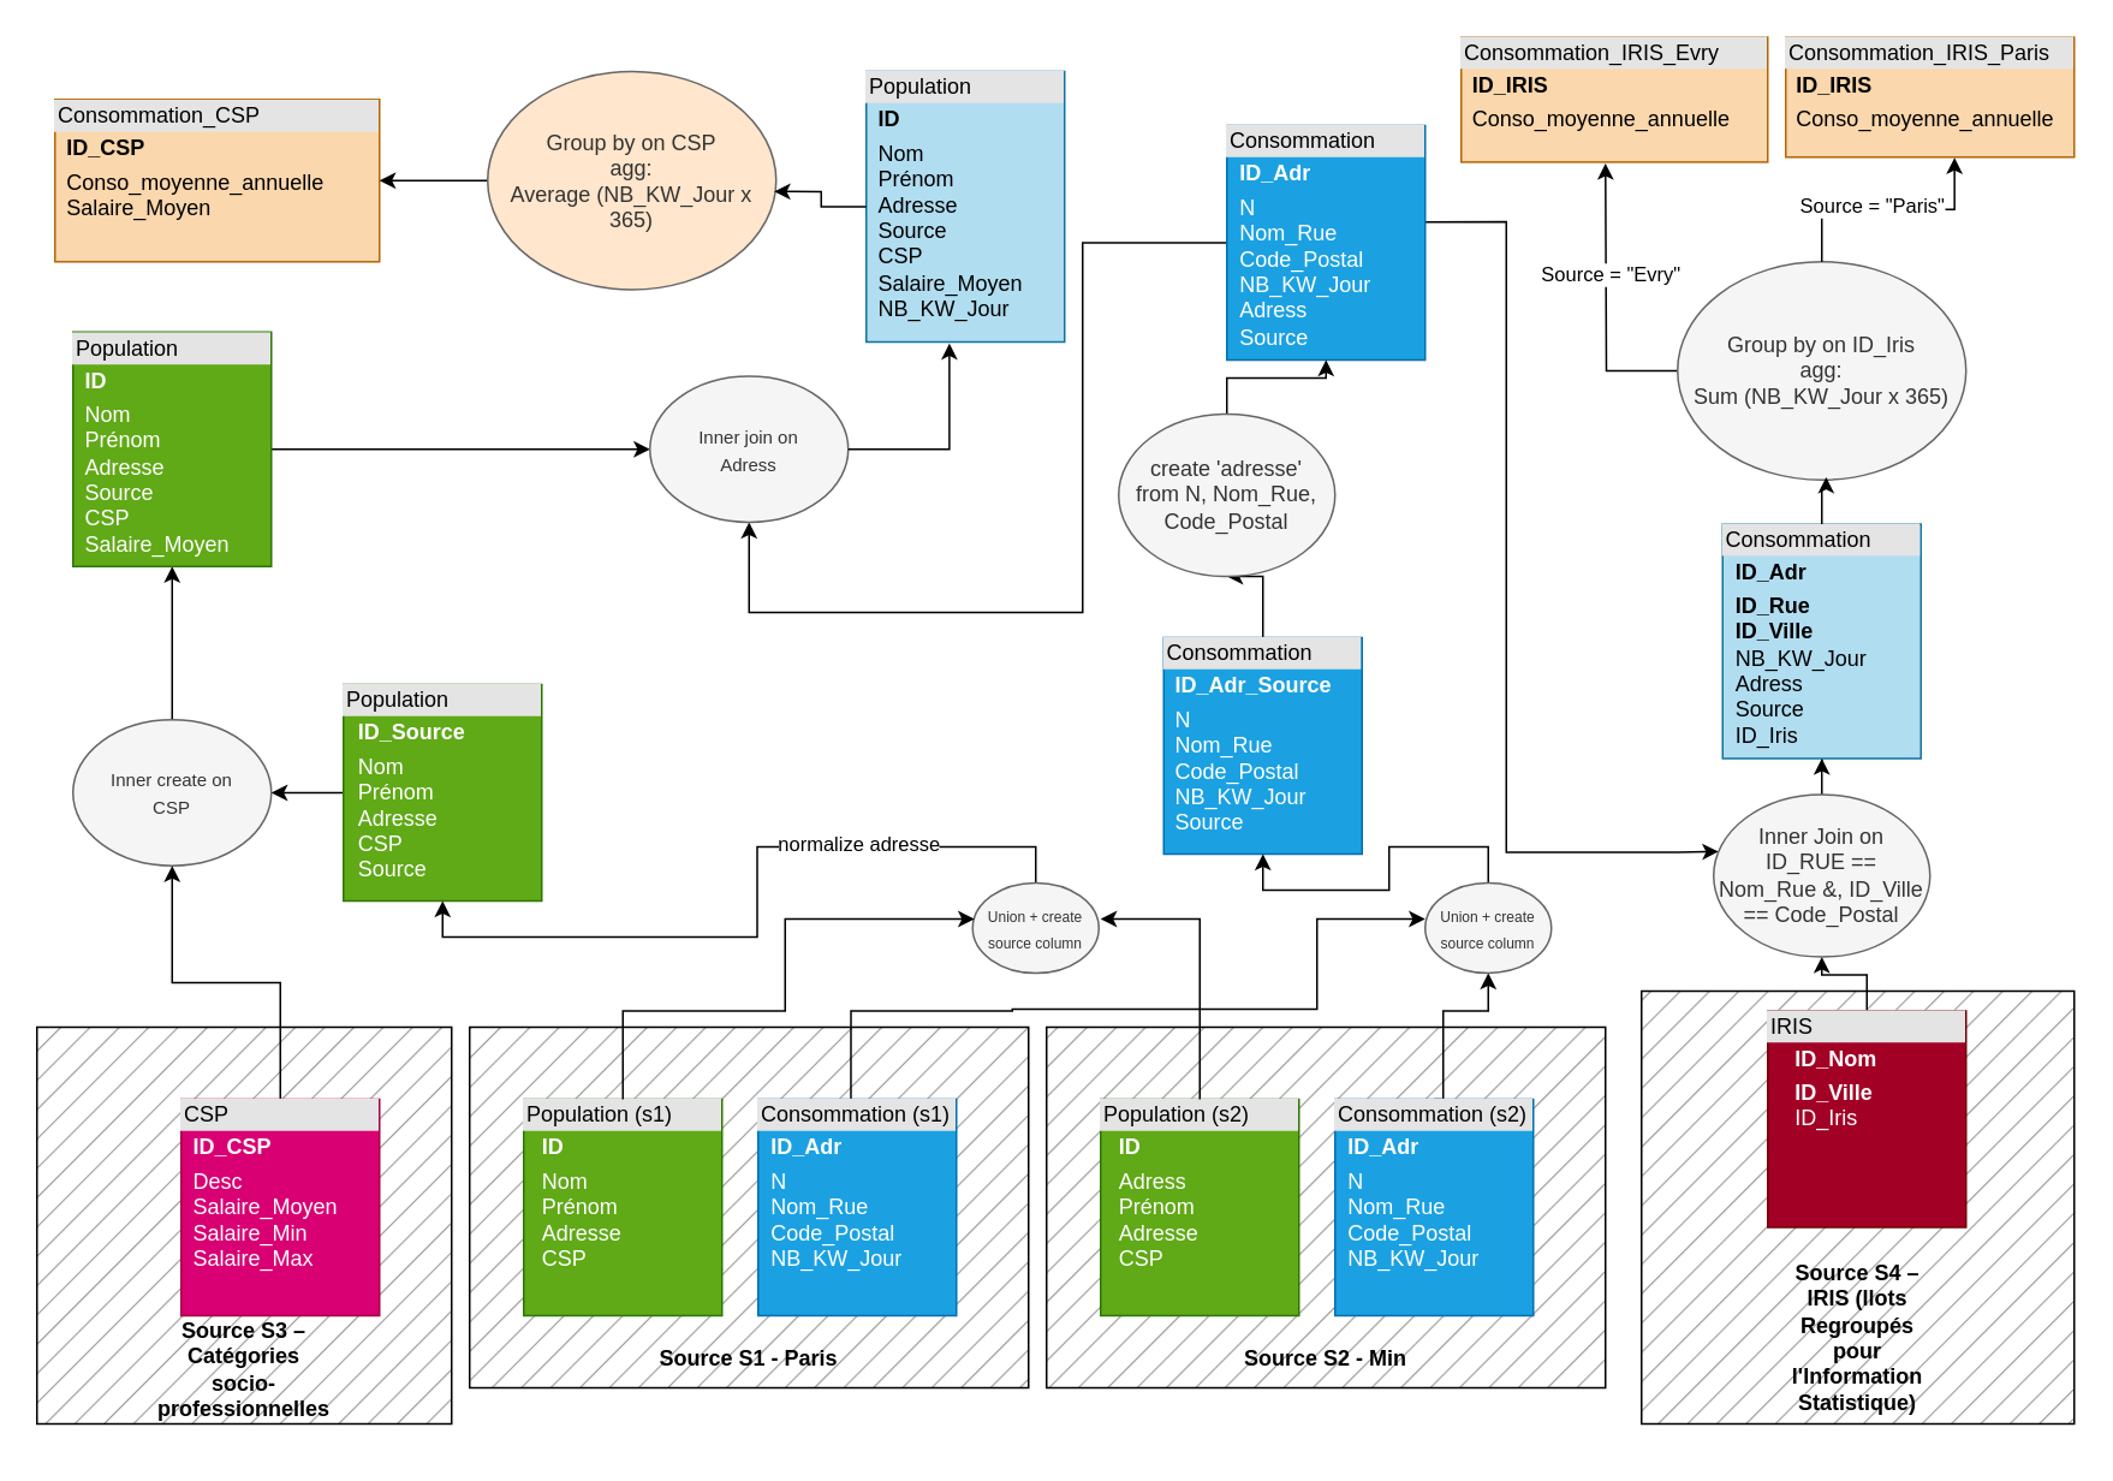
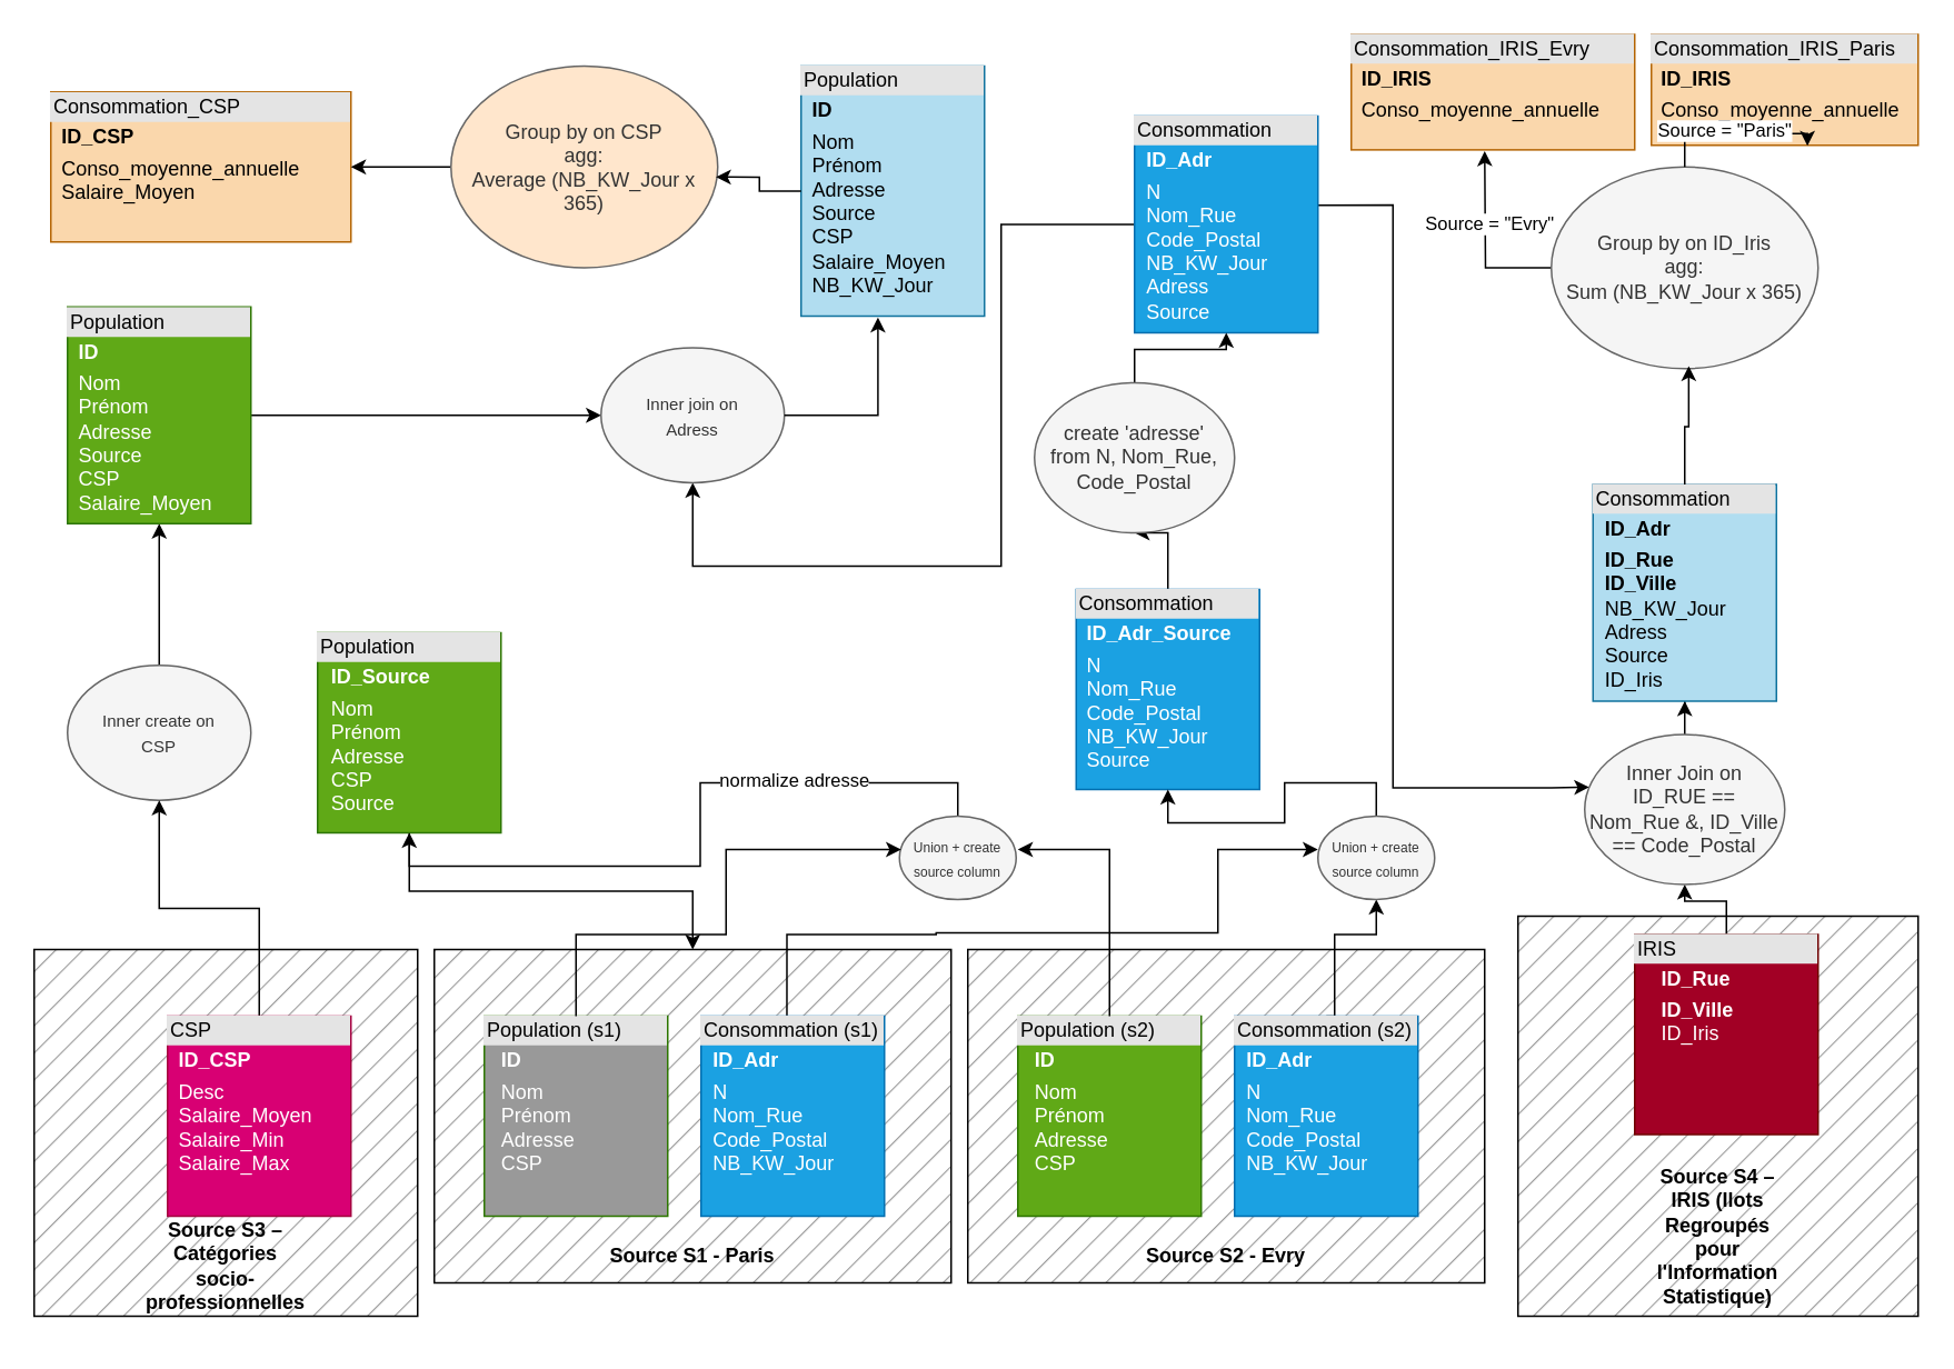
- <mxCell id="50" value="&lt;div&gt;Group by on&amp;nbsp;ID_Iris&lt;/div&gt;&lt;div&gt;agg:&lt;/div&gt;&lt;div&gt;Sum (NB_KW_Jour x 365)&lt;/div&gt;" style="ellipse;whiteSpace=wrap;html=1;fillColor=#f5f5f5;fontColor=#333333;strokeColor=#666666;" parent="1" vertex="1"><mxGeometry x="930" y="144.5" width="160" height="121" as="geometry" /></mxCell>
+ <mxCell id="50" value="&lt;div&gt;Group by on&amp;nbsp;ID_Iris&lt;/div&gt;&lt;div&gt;agg:&lt;/div&gt;&lt;div&gt;Sum (NB_KW_Jour x 365)&lt;/div&gt;" style="ellipse;whiteSpace=wrap;html=1;fillColor=#f5f5f5;fontColor=#333333;strokeColor=#666666;" parent="1" vertex="1"><mxGeometry x="930" y="99.5" width="160" height="121" as="geometry" /></mxCell>
- <mxCell id="21" style="edgeStyle=orthogonalEdgeStyle;rounded=0;orthogonalLoop=1;jettySize=auto;html=1;entryX=1;entryY=0.5;entryDx=0;entryDy=0;" parent="1" source="22" target="3" edge="1"><mxGeometry relative="1" as="geometry" /></mxCell>
+ <mxCell id="21" style="edgeStyle=orthogonalEdgeStyle;rounded=0;orthogonalLoop=1;jettySize=auto;html=1;" parent="1" source="22" target="4" edge="1"><mxGeometry relative="1" as="geometry" /></mxCell>
- <mxCell id="20" value="&lt;div style=&quot;box-sizing: border-box; width: 100%; background: rgb(228, 228, 228); padding: 2px;&quot;&gt;&lt;span style=&quot;color: rgb(0, 0, 0);&quot;&gt;IRIS&lt;/span&gt;&lt;/div&gt;&lt;table style=&quot;width:100%;font-size:1em;&quot; cellpadding=&quot;2&quot; cellspacing=&quot;0&quot;&gt;&lt;tbody&gt;&lt;tr&gt;&lt;td&gt;&amp;nbsp;&lt;/td&gt;&lt;td&gt;&lt;b&gt;ID_Nom&amp;nbsp;&lt;/b&gt;&lt;/td&gt;&lt;/tr&gt;&lt;tr&gt;&lt;td&gt;&lt;br&gt;&lt;/td&gt;&lt;td&gt;&lt;b&gt;ID_Ville&lt;/b&gt;&lt;br&gt;ID_Iris&lt;br&gt;&lt;br&gt;&lt;br&gt;&lt;/td&gt;&lt;/tr&gt;&lt;tr&gt;&lt;td&gt;&lt;/td&gt;&lt;td&gt;&lt;br&gt;&lt;/td&gt;&lt;/tr&gt;&lt;/tbody&gt;&lt;/table&gt;" style="verticalAlign=top;align=left;overflow=fill;html=1;whiteSpace=wrap;fillColor=#a20025;fontColor=#ffffff;strokeColor=#6F0000;" parent="1" vertex="1"><mxGeometry x="980" y="560" width="110" height="120" as="geometry" /></mxCell>
+ <mxCell id="20" value="&lt;div style=&quot;box-sizing: border-box; width: 100%; background: rgb(228, 228, 228); padding: 2px;&quot;&gt;&lt;span style=&quot;color: rgb(0, 0, 0);&quot;&gt;IRIS&lt;/span&gt;&lt;/div&gt;&lt;table style=&quot;width:100%;font-size:1em;&quot; cellpadding=&quot;2&quot; cellspacing=&quot;0&quot;&gt;&lt;tbody&gt;&lt;tr&gt;&lt;td&gt;&amp;nbsp;&lt;/td&gt;&lt;td&gt;&lt;b&gt;ID_Rue&amp;nbsp;&lt;/b&gt;&lt;/td&gt;&lt;/tr&gt;&lt;tr&gt;&lt;td&gt;&lt;br&gt;&lt;/td&gt;&lt;td&gt;&lt;b&gt;ID_Ville&lt;/b&gt;&lt;br&gt;ID_Iris&lt;br&gt;&lt;br&gt;&lt;br&gt;&lt;/td&gt;&lt;/tr&gt;&lt;tr&gt;&lt;td&gt;&lt;/td&gt;&lt;td&gt;&lt;br&gt;&lt;/td&gt;&lt;/tr&gt;&lt;/tbody&gt;&lt;/table&gt;" style="verticalAlign=top;align=left;overflow=fill;html=1;whiteSpace=wrap;fillColor=#a20025;fontColor=#ffffff;strokeColor=#6F0000;" parent="1" vertex="1"><mxGeometry x="980" y="560" width="110" height="120" as="geometry" /></mxCell>
- <mxCell id="12" value="&lt;div style=&quot;box-sizing: border-box; width: 100%; background: rgb(228, 228, 228); padding: 2px;&quot;&gt;&lt;span style=&quot;color: rgb(0, 0, 0);&quot;&gt;Population (s2)&lt;/span&gt;&lt;/div&gt;&lt;table style=&quot;width:100%;font-size:1em;&quot; cellpadding=&quot;2&quot; cellspacing=&quot;0&quot;&gt;&lt;tbody&gt;&lt;tr&gt;&lt;td&gt;&lt;br&gt;&lt;/td&gt;&lt;td&gt;&lt;b&gt;ID&lt;/b&gt;&lt;/td&gt;&lt;/tr&gt;&lt;tr&gt;&lt;td&gt;&lt;br&gt;&lt;/td&gt;&lt;td&gt;Adress&lt;br&gt;Prénom&lt;br&gt;Adresse&lt;br&gt;CSP&lt;/td&gt;&lt;/tr&gt;&lt;tr&gt;&lt;td&gt;&lt;/td&gt;&lt;td&gt;&lt;br&gt;&lt;/td&gt;&lt;/tr&gt;&lt;/tbody&gt;&lt;/table&gt;" style="verticalAlign=top;align=left;overflow=fill;html=1;whiteSpace=wrap;fillColor=#60a917;fontColor=#ffffff;strokeColor=#2D7600;" parent="1" vertex="1"><mxGeometry x="610" y="609" width="110" height="120" as="geometry" /></mxCell>
+ <mxCell id="12" value="&lt;div style=&quot;box-sizing: border-box; width: 100%; background: rgb(228, 228, 228); padding: 2px;&quot;&gt;&lt;span style=&quot;color: rgb(0, 0, 0);&quot;&gt;Population (s2)&lt;/span&gt;&lt;/div&gt;&lt;table style=&quot;width:100%;font-size:1em;&quot; cellpadding=&quot;2&quot; cellspacing=&quot;0&quot;&gt;&lt;tbody&gt;&lt;tr&gt;&lt;td&gt;&lt;br&gt;&lt;/td&gt;&lt;td&gt;&lt;b&gt;ID&lt;/b&gt;&lt;/td&gt;&lt;/tr&gt;&lt;tr&gt;&lt;td&gt;&lt;br&gt;&lt;/td&gt;&lt;td&gt;Nom&lt;br&gt;Prénom&lt;br&gt;Adresse&lt;br&gt;CSP&lt;/td&gt;&lt;/tr&gt;&lt;tr&gt;&lt;td&gt;&lt;/td&gt;&lt;td&gt;&lt;br&gt;&lt;/td&gt;&lt;/tr&gt;&lt;/tbody&gt;&lt;/table&gt;" style="verticalAlign=top;align=left;overflow=fill;html=1;whiteSpace=wrap;fillColor=#60a917;fontColor=#ffffff;strokeColor=#2D7600;" parent="1" vertex="1"><mxGeometry x="610" y="609" width="110" height="120" as="geometry" /></mxCell>
- <mxCell id="8" value="&lt;div style=&quot;box-sizing: border-box; width: 100%; background: rgb(228, 228, 228); padding: 2px;&quot;&gt;&lt;span style=&quot;color: rgb(0, 0, 0);&quot;&gt;Population (s1)&lt;/span&gt;&lt;/div&gt;&lt;table style=&quot;width:100%;font-size:1em;&quot; cellpadding=&quot;2&quot; cellspacing=&quot;0&quot;&gt;&lt;tbody&gt;&lt;tr&gt;&lt;td&gt;&lt;br&gt;&lt;/td&gt;&lt;td&gt;&lt;b&gt;ID&lt;/b&gt;&lt;/td&gt;&lt;/tr&gt;&lt;tr&gt;&lt;td&gt;&lt;br&gt;&lt;/td&gt;&lt;td&gt;Nom&lt;br&gt;Prénom&lt;br&gt;Adresse&lt;br&gt;CSP&lt;/td&gt;&lt;/tr&gt;&lt;tr&gt;&lt;td&gt;&lt;/td&gt;&lt;td&gt;&lt;br&gt;&lt;/td&gt;&lt;/tr&gt;&lt;/tbody&gt;&lt;/table&gt;" style="verticalAlign=top;align=left;overflow=fill;html=1;whiteSpace=wrap;fillColor=#60a917;fontColor=#ffffff;strokeColor=#2D7600;" parent="1" vertex="1"><mxGeometry x="290" y="609" width="110" height="120" as="geometry" /></mxCell>
+ <mxCell id="8" value="&lt;div style=&quot;box-sizing: border-box; width: 100%; background: rgb(228, 228, 228); padding: 2px;&quot;&gt;&lt;span style=&quot;color: rgb(0, 0, 0);&quot;&gt;Population (s1)&lt;/span&gt;&lt;/div&gt;&lt;table style=&quot;width:100%;font-size:1em;&quot; cellpadding=&quot;2&quot; cellspacing=&quot;0&quot;&gt;&lt;tbody&gt;&lt;tr&gt;&lt;td&gt;&lt;br&gt;&lt;/td&gt;&lt;td&gt;&lt;b&gt;ID&lt;/b&gt;&lt;/td&gt;&lt;/tr&gt;&lt;tr&gt;&lt;td&gt;&lt;br&gt;&lt;/td&gt;&lt;td&gt;Nom&lt;br&gt;Prénom&lt;br&gt;Adresse&lt;br&gt;CSP&lt;/td&gt;&lt;/tr&gt;&lt;tr&gt;&lt;td&gt;&lt;/td&gt;&lt;td&gt;&lt;br&gt;&lt;/td&gt;&lt;/tr&gt;&lt;/tbody&gt;&lt;/table&gt;" style="verticalAlign=top;align=left;overflow=fill;html=1;whiteSpace=wrap;fillColor=#999999;fontColor=#ffffff;strokeColor=#2D7600;" parent="1" vertex="1"><mxGeometry x="290" y="609" width="110" height="120" as="geometry" /></mxCell>
- <mxCell id="11" value="&lt;div align=&quot;center&quot;&gt;&lt;blockquote style=&quot;margin-top: 180px;&quot;&gt;&lt;blockquote style=&quot;margin-top: 150px; padding-bottom: 0px;&quot;&gt;&lt;b&gt;Source S2 - Min&lt;/b&gt;&lt;/blockquote&gt;&lt;/blockquote&gt;&lt;/div&gt;" style="whiteSpace=wrap;html=1;fillStyle=hatch;fillColor=#999999;align=center;" parent="1" vertex="1"><mxGeometry x="580" y="569" width="310" height="200" as="geometry" /></mxCell>
+ <mxCell id="11" value="&lt;div align=&quot;center&quot;&gt;&lt;blockquote style=&quot;margin-top: 180px;&quot;&gt;&lt;blockquote style=&quot;margin-top: 150px; padding-bottom: 0px;&quot;&gt;&lt;b&gt;Source S2 - Evry&lt;/b&gt;&lt;/blockquote&gt;&lt;/blockquote&gt;&lt;/div&gt;" style="whiteSpace=wrap;html=1;fillStyle=hatch;fillColor=#999999;align=center;" parent="1" vertex="1"><mxGeometry x="580" y="569" width="310" height="200" as="geometry" /></mxCell>
